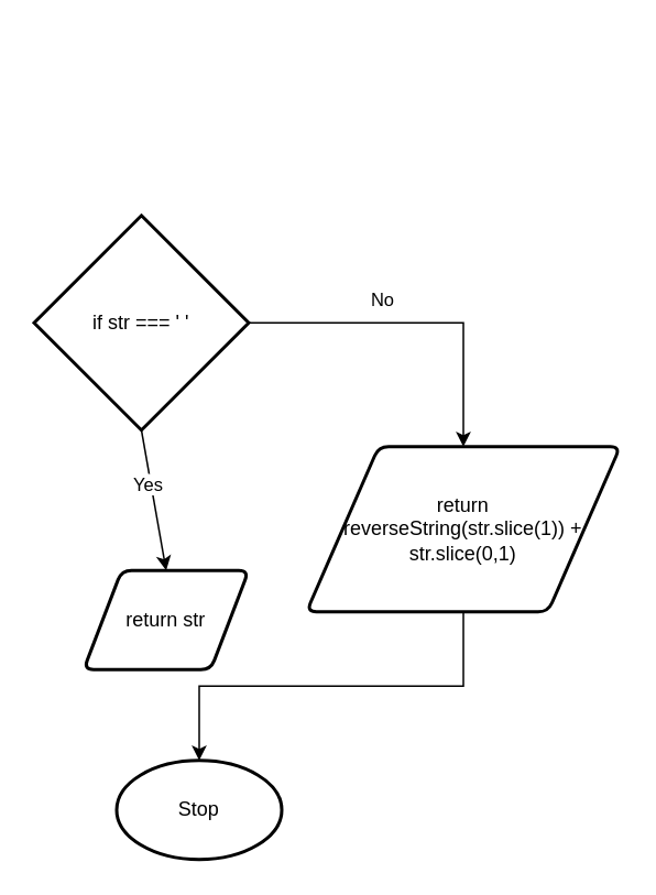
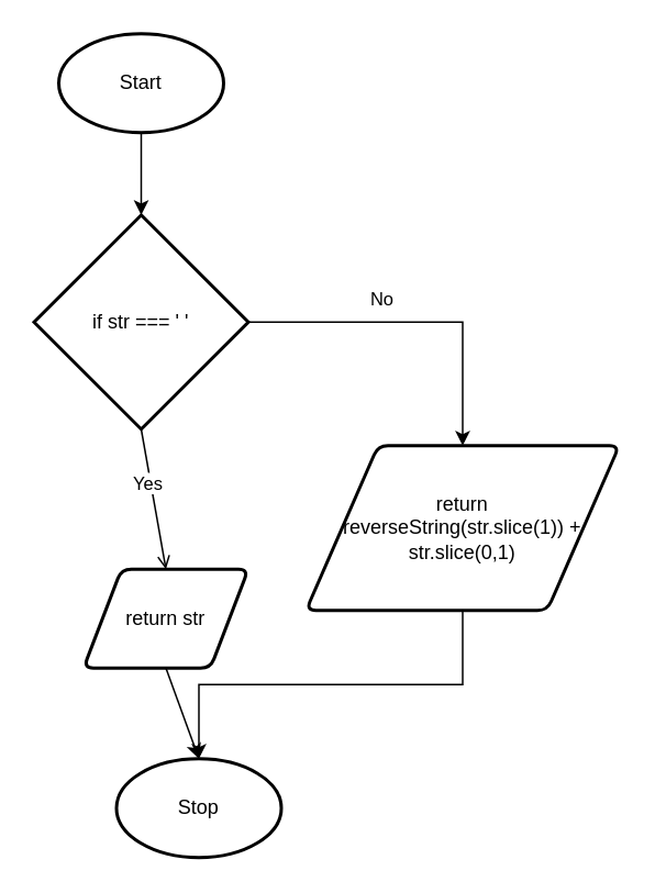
+ <mxCell id="3" value="Start" style="strokeWidth=2;html=1;shape=mxgraph.flowchart.start_1;whiteSpace=wrap;" parent="1" vertex="1"><mxGeometry x="35" y="20" width="100" height="60" as="geometry" /></mxCell>
+ <mxCell id="2" style="edgeStyle=none;html=1;exitX=0.5;exitY=1;exitDx=0;exitDy=0;exitPerimeter=0;" parent="1" source="3" target="8" edge="1"><mxGeometry relative="1" as="geometry" /></mxCell>
- <mxCell id="4" style="edgeStyle=none;html=1;exitX=0.5;exitY=1;exitDx=0;exitDy=0;exitPerimeter=0;entryX=0.5;entryY=0;entryDx=0;entryDy=0;" parent="1" source="8" target="11" edge="1"><mxGeometry relative="1" as="geometry"><mxPoint x="85" y="310" as="targetPoint" /></mxGeometry></mxCell>
+ <mxCell id="4" style="edgeStyle=none;html=1;exitX=0.5;exitY=1;exitDx=0;exitDy=0;exitPerimeter=0;entryX=0.5;entryY=0;entryDx=0;entryDy=0;endArrow=open;" parent="1" source="8" target="11" edge="1"><mxGeometry relative="1" as="geometry"><mxPoint x="85" y="310" as="targetPoint" /></mxGeometry></mxCell>
+ <mxCell id="9" style="edgeStyle=none;html=1;exitX=0.5;exitY=1;exitDx=0;exitDy=0;entryX=0.5;entryY=0;entryDx=0;entryDy=0;entryPerimeter=0;" parent="1" source="11" target="10" edge="1"><mxGeometry relative="1" as="geometry"><mxPoint x="85" y="410" as="sourcePoint" /></mxGeometry></mxCell>
